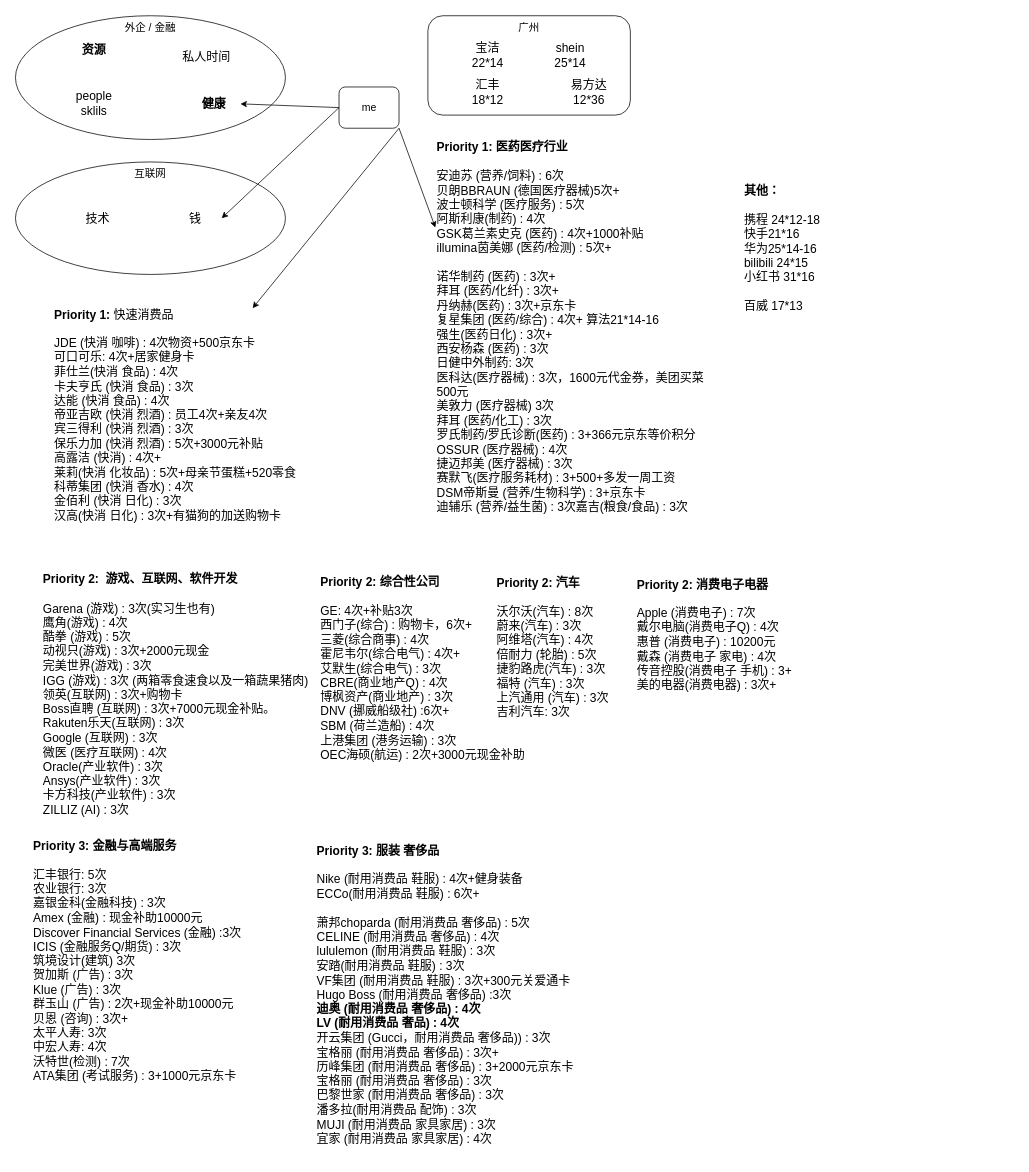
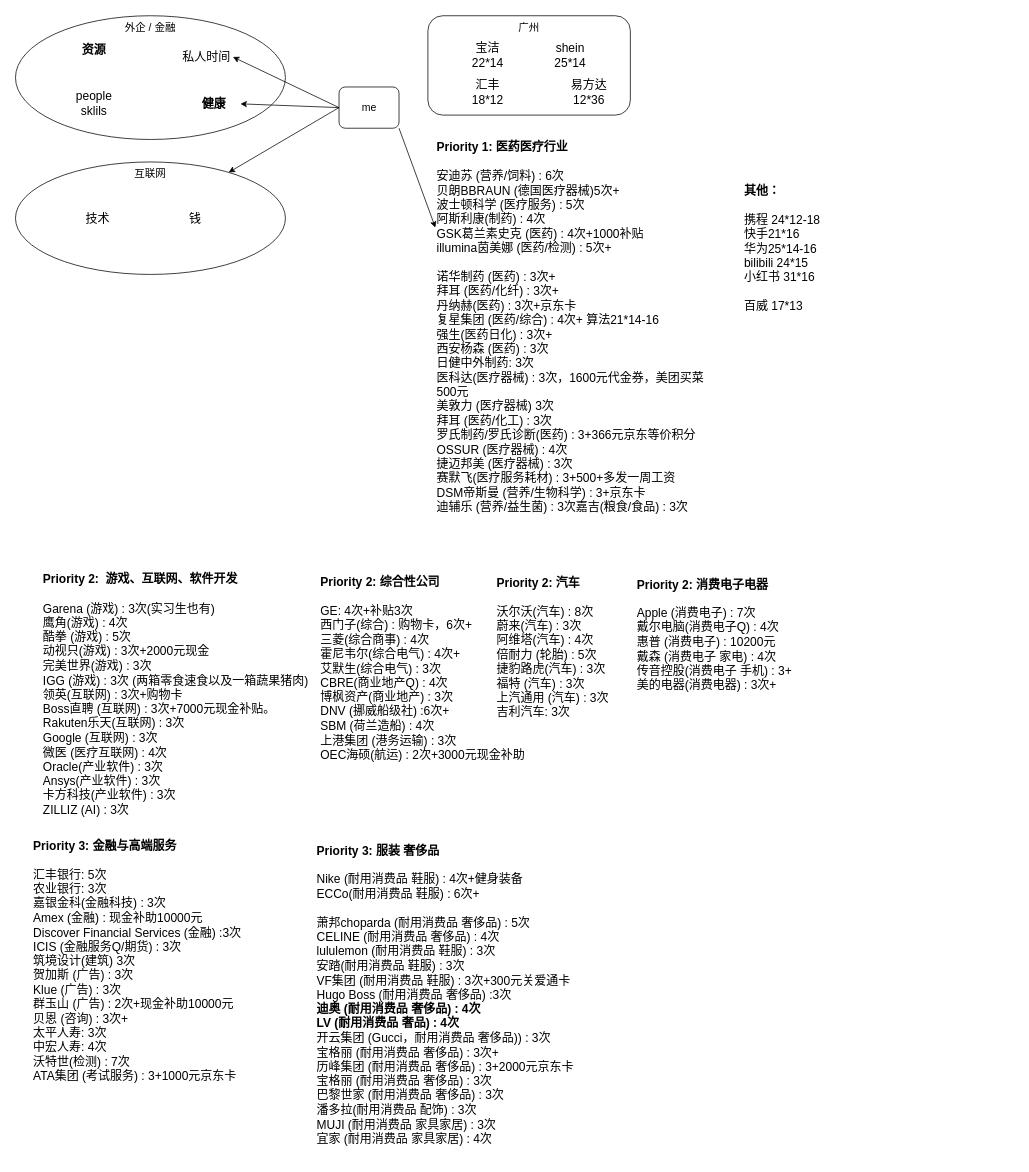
+ <mxCell id="15" style="rounded=0;orthogonalLoop=1;jettySize=auto;html=1;exitX=0;exitY=0.5;exitDx=0;exitDy=0;entryX=1;entryY=0.5;entryDx=0;entryDy=0;" parent="1" source="5" target="9" edge="1"><mxGeometry relative="1" as="geometry"><mxPoint x="-30" y="243.5" as="sourcePoint" /><mxPoint x="260" y="168.5" as="targetPoint" /></mxGeometry></mxCell>
- <mxCell id="2" style="rounded=0;orthogonalLoop=1;jettySize=auto;html=1;exitX=0;exitY=0.5;exitDx=0;exitDy=0;entryX=1;entryY=0.5;entryDx=0;entryDy=0;" parent="1" source="5" target="11" edge="1"><mxGeometry relative="1" as="geometry" /></mxCell>
+ <mxCell id="2" style="rounded=0;orthogonalLoop=1;jettySize=auto;html=1;exitX=0;exitY=0.5;exitDx=0;exitDy=0;" parent="1" source="5" target="7" edge="1"><mxGeometry relative="1" as="geometry" /></mxCell>
- <mxCell id="3" style="rounded=0;orthogonalLoop=1;jettySize=auto;html=1;entryX=0.75;entryY=0;entryDx=0;entryDy=0;exitX=1;exitY=1;exitDx=0;exitDy=0;" parent="1" source="5" target="19" edge="1"><mxGeometry relative="1" as="geometry"><mxPoint x="480" y="208" as="sourcePoint" /></mxGeometry></mxCell>
- <mxCell id="19" value="&lt;b style=&quot;border-color: var(--border-color);&quot;&gt;Priority 1:&amp;nbsp;&lt;span style=&quot;background-color: initial; font-weight: normal;&quot;&gt;快速消费品&lt;/span&gt;&lt;br&gt;&lt;/b&gt;&lt;div&gt;&lt;br&gt;&lt;/div&gt;&lt;div&gt;JDE (快消 咖啡) : 4次物资+500京东卡&lt;/div&gt;&lt;div&gt;可口可乐: 4次+居家健身卡&lt;/div&gt;&lt;div&gt;菲仕兰(快消 食品) : 4次&lt;/div&gt;&lt;div&gt;卡夫亨氏 (快消 食品) : 3次&lt;/div&gt;&lt;div&gt;达能 (快消 食品) : 4次&lt;/div&gt;&lt;div&gt;帝亚吉欧 (快消 烈酒) : 员工4次+亲友4次&lt;/div&gt;&lt;div&gt;宾三得利 (快消 烈酒) : 3次&lt;/div&gt;&lt;div&gt;保乐力加 (快消 烈酒) : 5次+3000元补贴&lt;/div&gt;&lt;div&gt;高露洁 (快消) : 4次+&lt;/div&gt;&lt;div&gt;莱莉(快消 化妆品) : 5次+母亲节蛋糕+520零食&lt;/div&gt;&lt;div&gt;科蒂集团 (快消 香水) : 4次&lt;/div&gt;&lt;div&gt;金佰利 (快消 日化) : 3次&lt;/div&gt;&lt;div&gt;汉高(快消 日化) : 3次+有猫狗的加送购物卡&lt;/div&gt;" style="text;html=1;strokeColor=none;fillColor=none;align=left;verticalAlign=middle;whiteSpace=wrap;rounded=0;fontSize=16;" parent="1" vertex="1"><mxGeometry x="70" y="410.5" width="355" height="285" as="geometry" /></mxCell>
